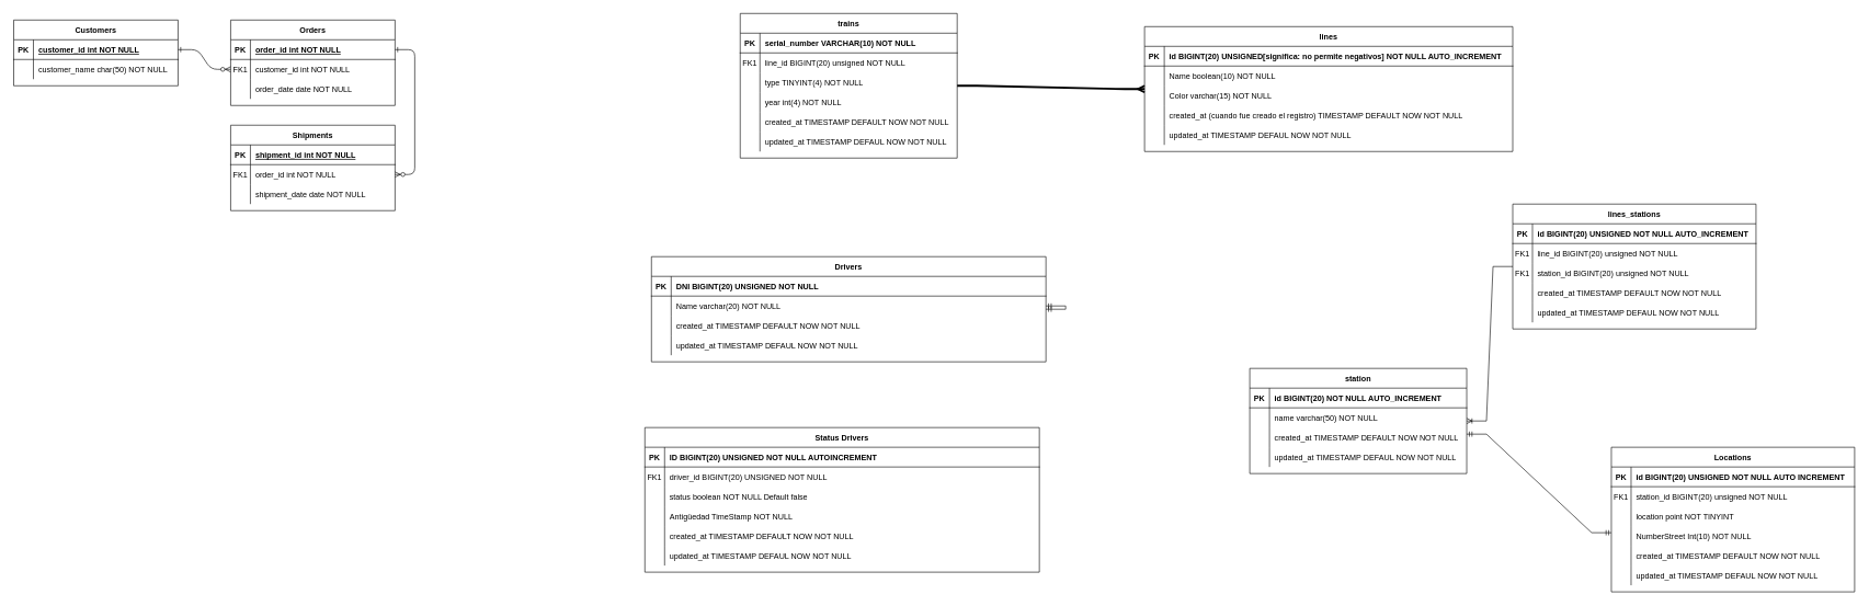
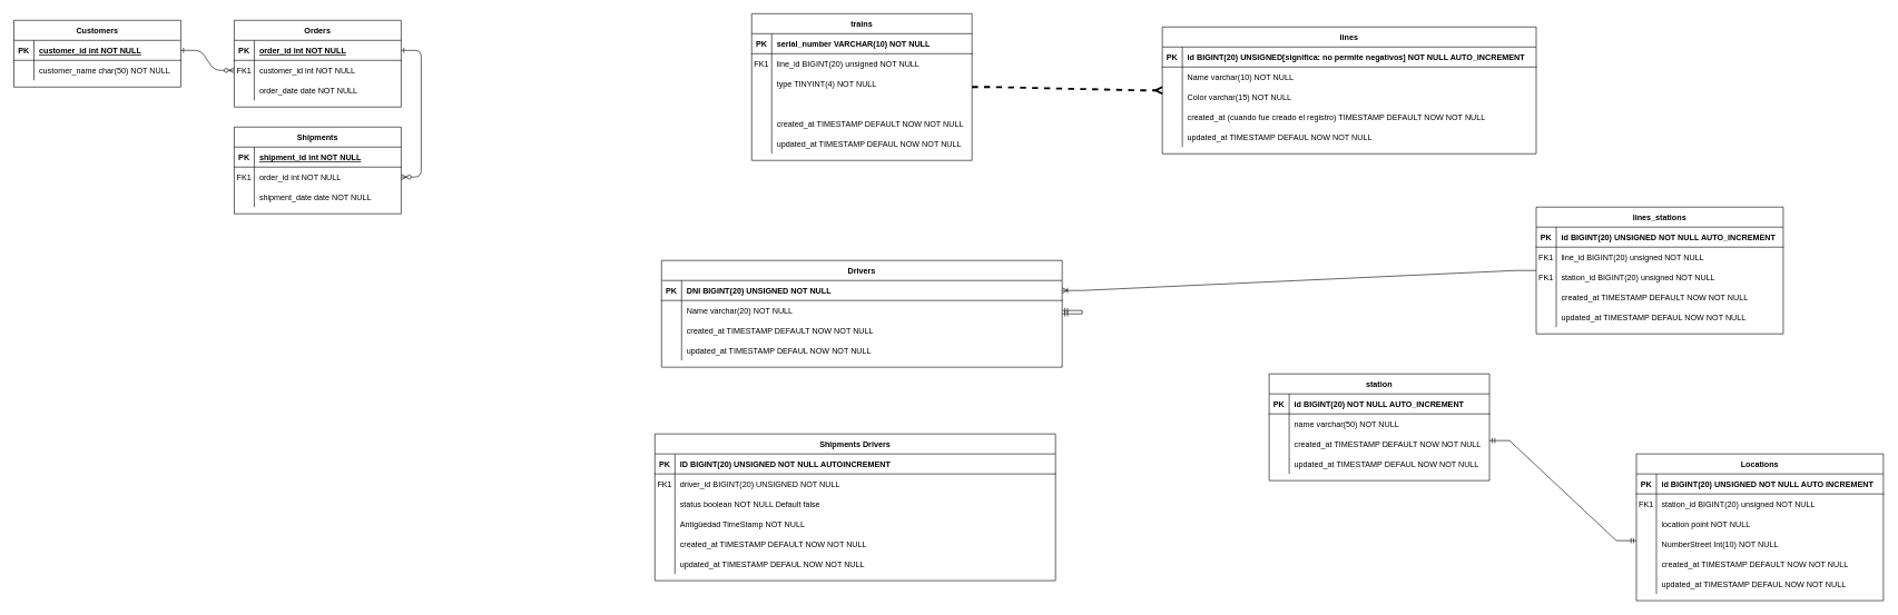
- <mxCell id="37" value="Name boolean(10) NOT NULL" style="shape=partialRectangle;overflow=hidden;connectable=0;fillColor=none;top=0;left=0;bottom=0;right=0;align=left;spacingLeft=6;" parent="35" vertex="1"><mxGeometry x="30" width="530" height="30" as="geometry"><mxRectangle width="530" height="30" as="alternateBounds" /></mxGeometry></mxCell>
+ <mxCell id="37" value="Name varchar(10) NOT NULL" style="shape=partialRectangle;overflow=hidden;connectable=0;fillColor=none;top=0;left=0;bottom=0;right=0;align=left;spacingLeft=6;" parent="35" vertex="1"><mxGeometry x="30" width="530" height="30" as="geometry"><mxRectangle width="530" height="30" as="alternateBounds" /></mxGeometry></mxCell>
- <mxCell id="130" value="" style="edgeStyle=entityRelationEdgeStyle;fontSize=12;html=1;endArrow=ERmany;rounded=0;strokeWidth=3;" parent="1" source="47" target="31" edge="1"><mxGeometry width="100" height="100" relative="1" as="geometry"><mxPoint x="1530" y="210" as="sourcePoint" /><mxPoint x="1810" y="280" as="targetPoint" /></mxGeometry></mxCell>
+ <mxCell id="130" value="" style="edgeStyle=entityRelationEdgeStyle;fontSize=12;html=1;endArrow=ERmany;rounded=0;strokeWidth=3;dashed=1;" parent="1" source="47" target="31" edge="1"><mxGeometry width="100" height="100" relative="1" as="geometry"><mxPoint x="1530" y="210" as="sourcePoint" /><mxPoint x="1810" y="280" as="targetPoint" /></mxGeometry></mxCell>
- <mxCell id="59" value="year int(4) NOT NULL" style="shape=partialRectangle;overflow=hidden;connectable=0;fillColor=none;top=0;left=0;bottom=0;right=0;align=left;spacingLeft=6;" parent="57" vertex="1"><mxGeometry x="30" width="300" height="30" as="geometry"><mxRectangle width="300" height="30" as="alternateBounds" /></mxGeometry></mxCell>
- <mxCell id="149" value="" style="edgeStyle=entityRelationEdgeStyle;fontSize=12;html=1;endArrow=ERoneToMany;rounded=0;" parent="1" source="133" target="79" edge="1"><mxGeometry width="100" height="100" relative="1" as="geometry"><mxPoint x="2290" y="445" as="sourcePoint" /><mxPoint x="2310" y="145" as="targetPoint" /></mxGeometry></mxCell>
+ <mxCell id="149" value="" style="edgeStyle=entityRelationEdgeStyle;fontSize=12;html=1;endArrow=ERoneToMany;rounded=0;" parent="1" source="133" target="69" edge="1"><mxGeometry width="100" height="100" relative="1" as="geometry"><mxPoint x="2290" y="445" as="sourcePoint" /><mxPoint x="2310" y="145" as="targetPoint" /></mxGeometry></mxCell>
- <mxCell id="111" value="Status Drivers" style="shape=table;startSize=30;container=1;collapsible=1;childLayout=tableLayout;fixedRows=1;rowLines=0;fontStyle=1;align=center;resizeLast=1;" parent="1" vertex="1"><mxGeometry x="980" y="650" width="600" height="220" as="geometry" /></mxCell>
+ <mxCell id="111" value="Shipments Drivers" style="shape=table;startSize=30;container=1;collapsible=1;childLayout=tableLayout;fixedRows=1;rowLines=0;fontStyle=1;align=center;resizeLast=1;" parent="1" vertex="1"><mxGeometry x="980" y="650" width="600" height="220" as="geometry" /></mxCell>
- <mxCell id="101" value="location point NOT TINYINT" style="shape=partialRectangle;overflow=hidden;connectable=0;fillColor=none;top=0;left=0;bottom=0;right=0;align=left;spacingLeft=6;" parent="99" vertex="1"><mxGeometry x="30" width="340" height="30" as="geometry"><mxRectangle width="340" height="30" as="alternateBounds" /></mxGeometry></mxCell>
+ <mxCell id="101" value="location point NOT NULL" style="shape=partialRectangle;overflow=hidden;connectable=0;fillColor=none;top=0;left=0;bottom=0;right=0;align=left;spacingLeft=6;" parent="99" vertex="1"><mxGeometry x="30" width="340" height="30" as="geometry"><mxRectangle width="340" height="30" as="alternateBounds" /></mxGeometry></mxCell>
